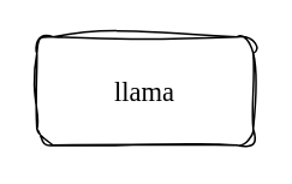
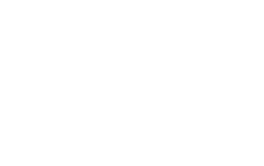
- <mxCell id="2" value="&lt;font style=&quot;font-size: 15px;&quot; face=&quot;Comic Sans MS&quot;&gt;llama&lt;/font&gt;" style="rounded=1;whiteSpace=wrap;html=1;sketch=1;curveFitting=1;jiggle=2;glass=0;" vertex="1" parent="1"><mxGeometry x="20" y="20" width="120" height="60" as="geometry" /></mxCell>
